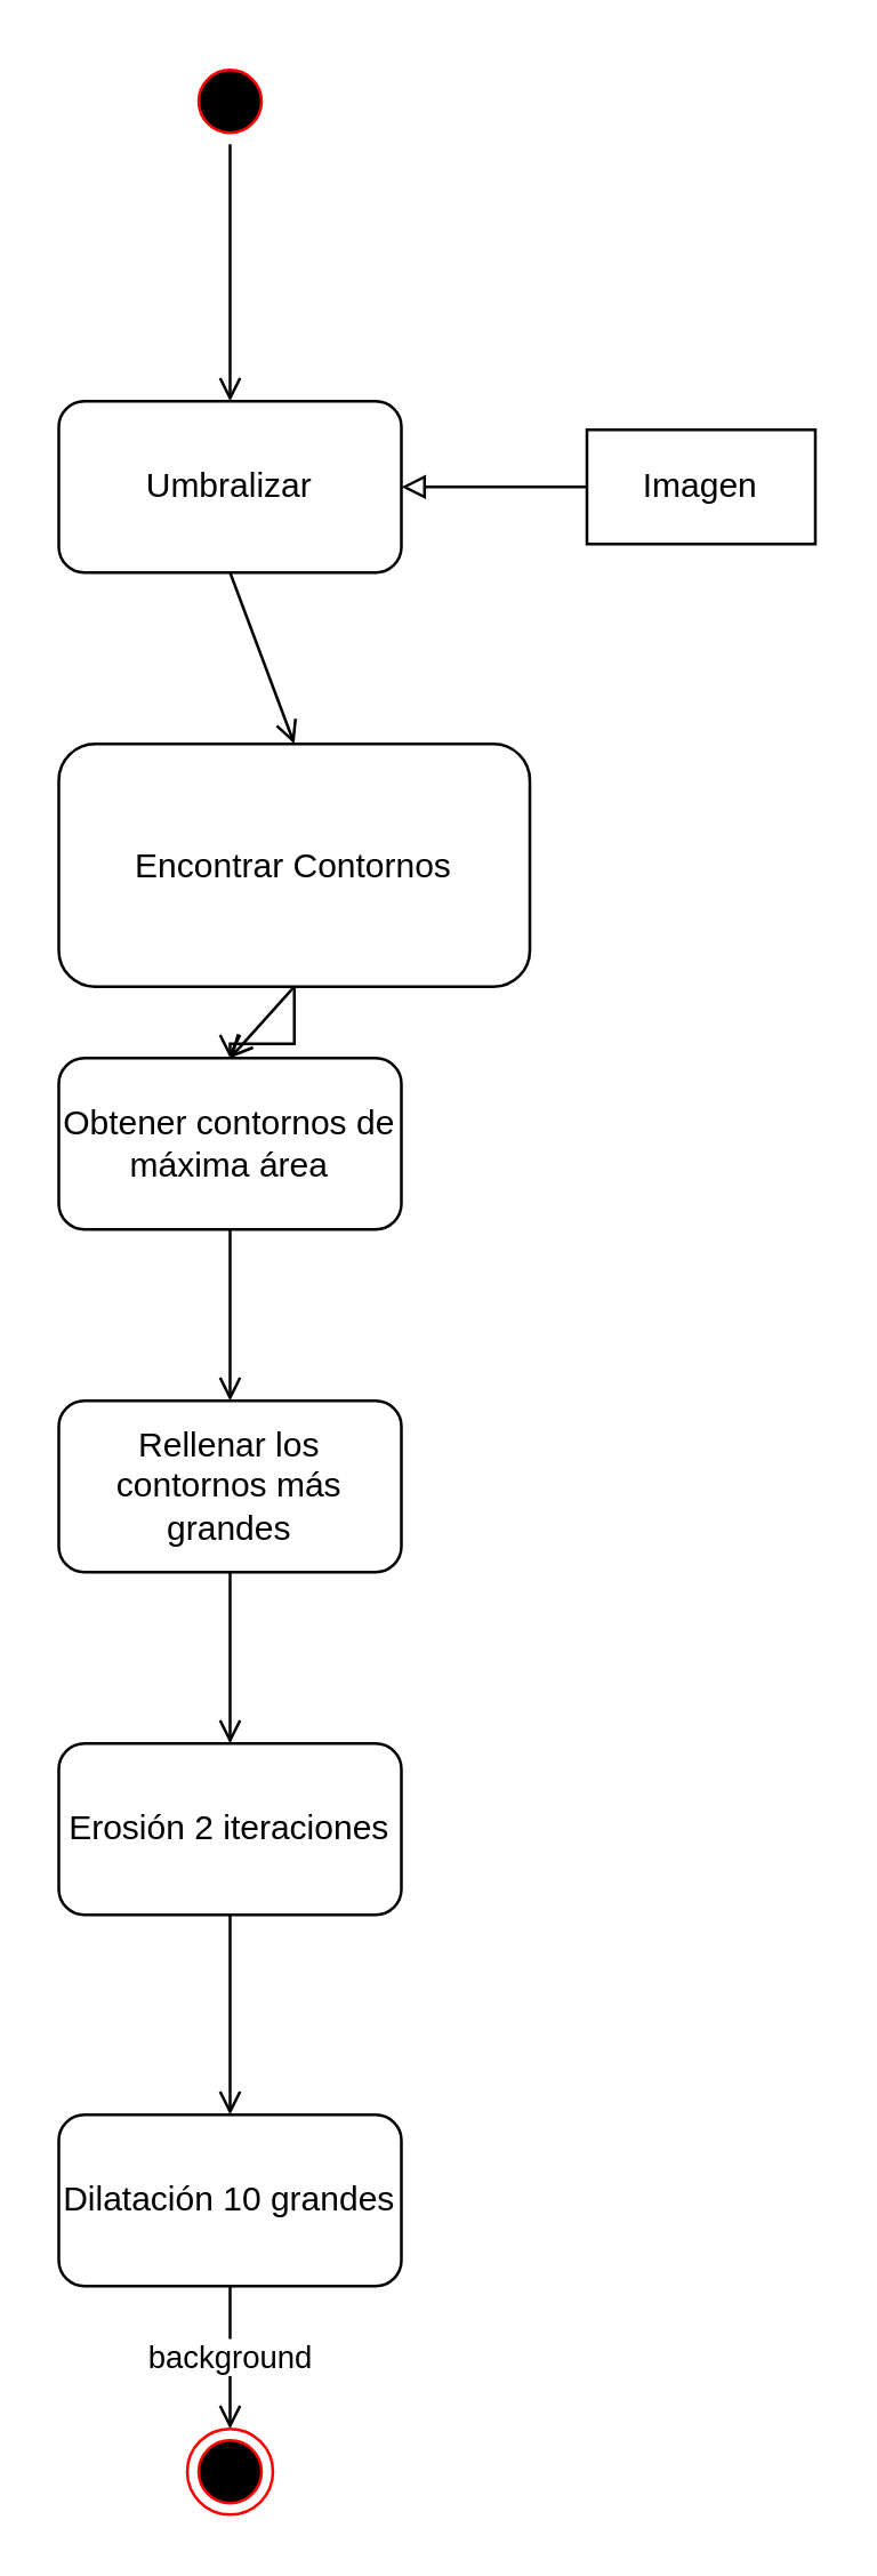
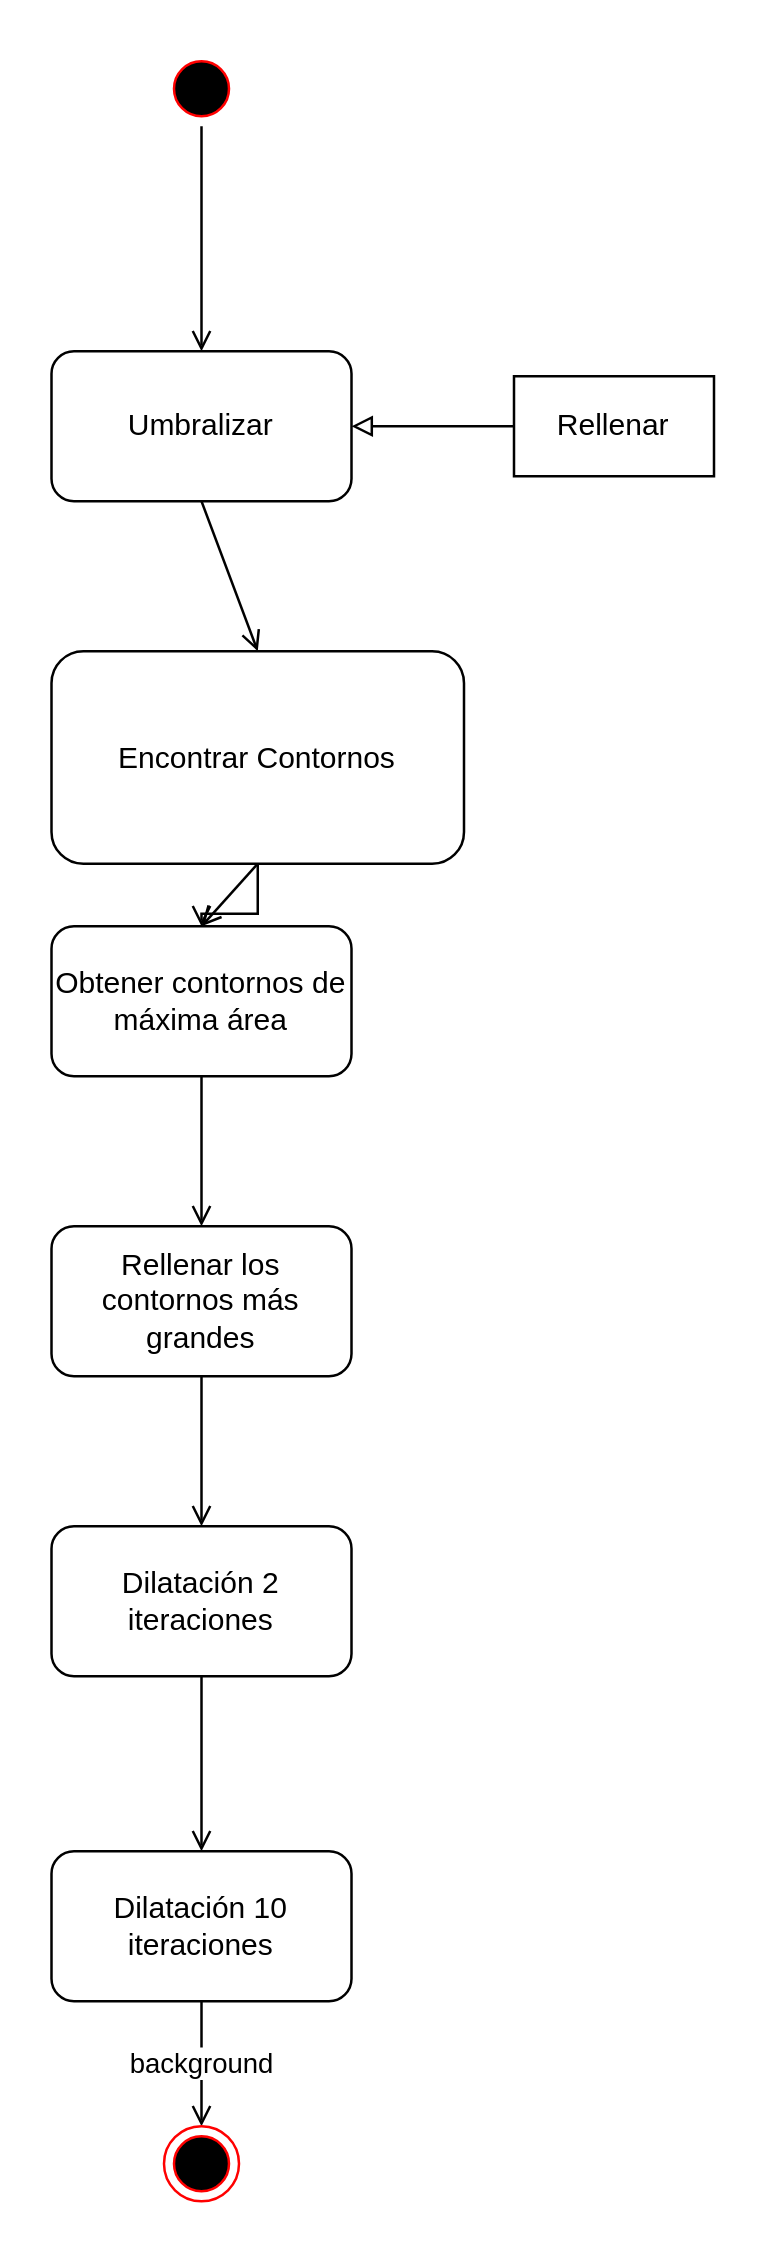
- <mxCell id="2" value="Imagen" style="rounded=0;whiteSpace=wrap;html=1;" vertex="1" parent="1"><mxGeometry x="205" y="150" width="80" height="40" as="geometry" /></mxCell>
+ <mxCell id="2" value="Rellenar" style="rounded=0;whiteSpace=wrap;html=1;" vertex="1" parent="1"><mxGeometry x="205" y="150" width="80" height="40" as="geometry" /></mxCell>
- <mxCell id="12" value="Erosión 2 iteraciones" style="rounded=1;whiteSpace=wrap;html=1;" vertex="1" parent="1"><mxGeometry x="20" y="610" width="120" height="60" as="geometry" /></mxCell>
+ <mxCell id="12" value="Dilatación 2 iteraciones" style="rounded=1;whiteSpace=wrap;html=1;" vertex="1" parent="1"><mxGeometry x="20" y="610" width="120" height="60" as="geometry" /></mxCell>
- <mxCell id="14" value="Dilatación 10 grandes" style="rounded=1;whiteSpace=wrap;html=1;" vertex="1" parent="1"><mxGeometry x="20" y="740" width="120" height="60" as="geometry" /></mxCell>
+ <mxCell id="14" value="Dilatación 10 iteraciones" style="rounded=1;whiteSpace=wrap;html=1;" vertex="1" parent="1"><mxGeometry x="20" y="740" width="120" height="60" as="geometry" /></mxCell>
